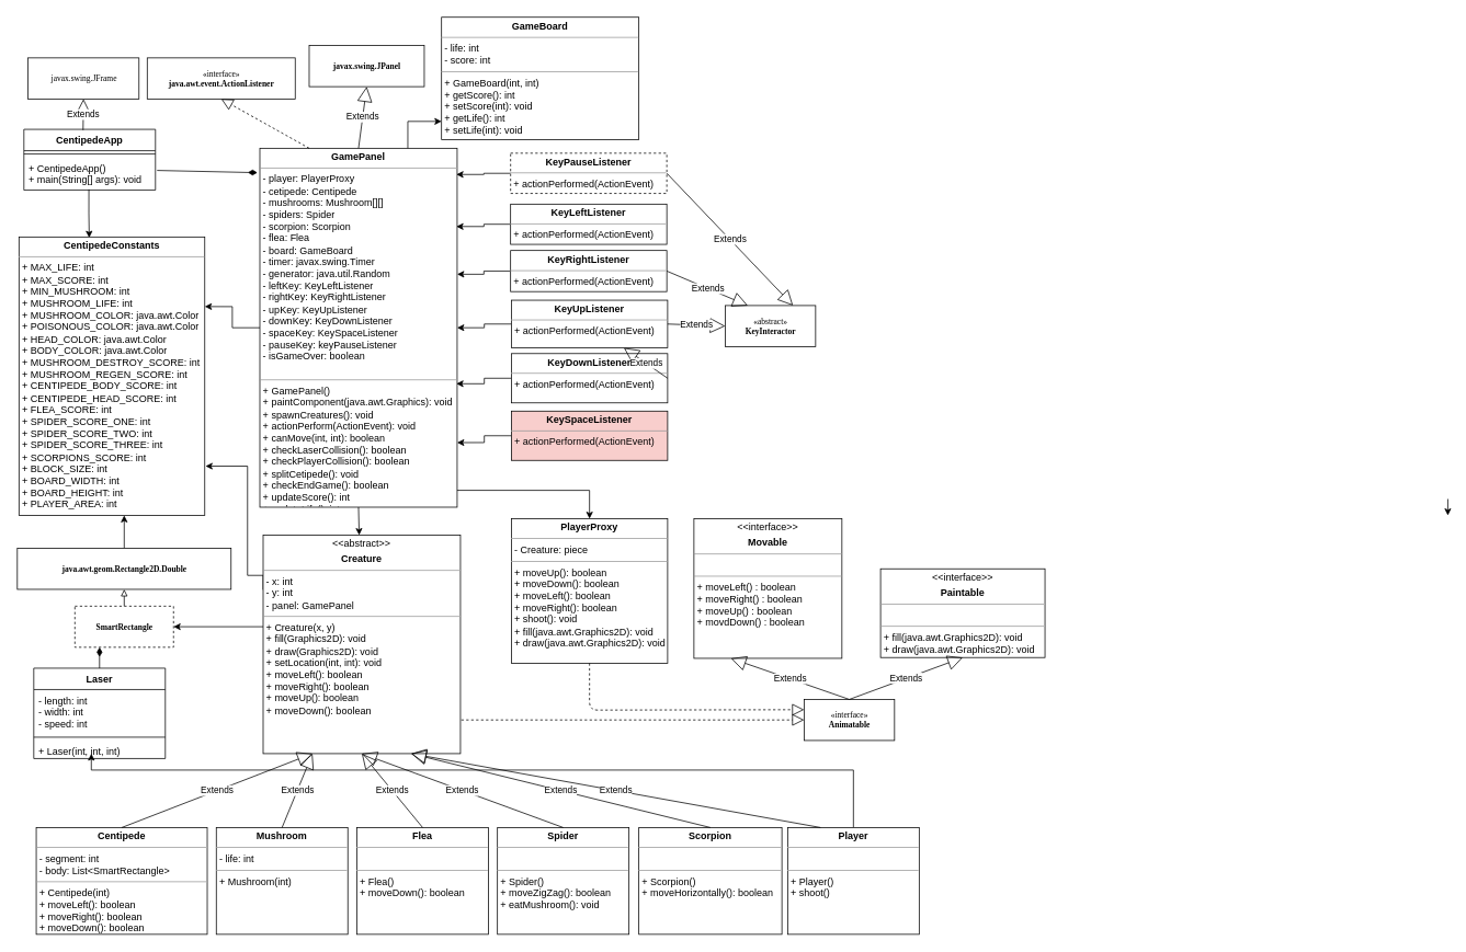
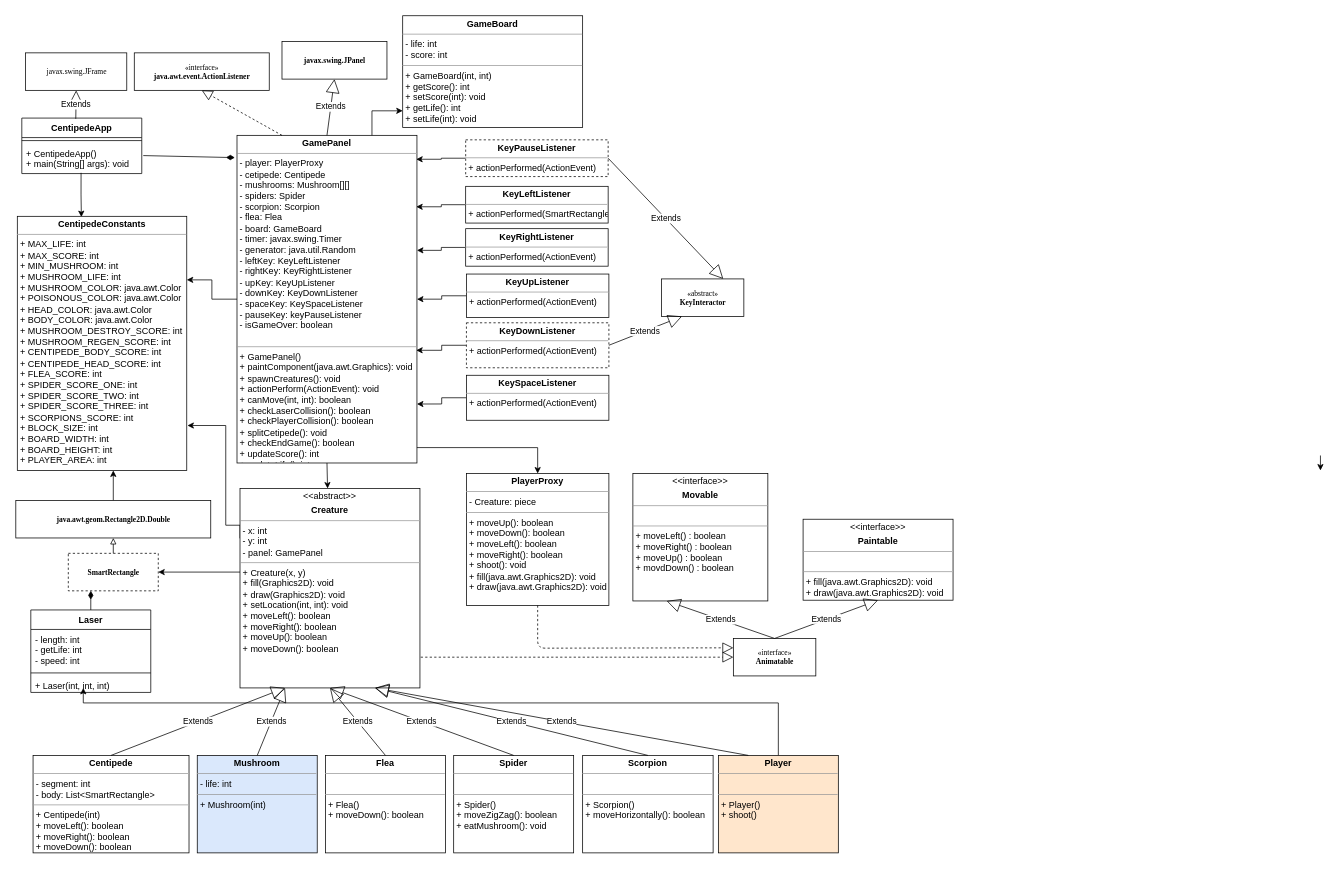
- <mxCell id="15" value="&lt;p style=&quot;margin: 0px ; margin-top: 4px ; text-align: center&quot;&gt;&lt;b&gt;KeyLeftListener&lt;/b&gt;&lt;/p&gt;&lt;hr size=&quot;1&quot;&gt;&lt;p style=&quot;margin: 0px ; margin-left: 4px&quot;&gt;+ actionPerformed(ActionEvent)&lt;br&gt;&lt;/p&gt;" style="verticalAlign=top;align=left;overflow=fill;fontSize=12;fontFamily=Helvetica;html=1;rounded=0;shadow=0;comic=0;labelBackgroundColor=none;strokeColor=#000000;strokeWidth=1;fillColor=#ffffff;" parent="1" vertex="1"><mxGeometry x="620" y="248" width="190" height="49" as="geometry" /></mxCell>
+ <mxCell id="15" value="&lt;p style=&quot;margin: 0px ; margin-top: 4px ; text-align: center&quot;&gt;&lt;b&gt;KeyLeftListener&lt;/b&gt;&lt;/p&gt;&lt;hr size=&quot;1&quot;&gt;&lt;p style=&quot;margin: 0px ; margin-left: 4px&quot;&gt;+ actionPerformed(SmartRectangle)&lt;br&gt;&lt;/p&gt;" style="verticalAlign=top;align=left;overflow=fill;fontSize=12;fontFamily=Helvetica;html=1;rounded=0;shadow=0;comic=0;labelBackgroundColor=none;strokeColor=#000000;strokeWidth=1;fillColor=#ffffff;" parent="1" vertex="1"><mxGeometry x="620" y="248" width="190" height="49" as="geometry" /></mxCell>
- <mxCell id="66" value="Extends" style="endArrow=block;endSize=16;endFill=0;html=1;exitX=1;exitY=0.5;exitDx=0;exitDy=0;entryX=0.25;entryY=0;entryDx=0;entryDy=0;" edge="1" parent="1" source="17" target="13"><mxGeometry width="160" relative="1" as="geometry"><mxPoint x="811" y="318.5" as="sourcePoint" /><mxPoint x="850" y="347" as="targetPoint" /></mxGeometry></mxCell>
- <mxCell id="67" value="Extends" style="endArrow=block;endSize=16;endFill=0;html=1;exitX=1;exitY=0.5;exitDx=0;exitDy=0;entryX=0;entryY=0.5;entryDx=0;entryDy=0;" edge="1" parent="1" source="19" target="13"><mxGeometry width="160" relative="1" as="geometry"><mxPoint x="880" y="477" as="sourcePoint" /><mxPoint x="1040" y="477" as="targetPoint" /></mxGeometry></mxCell>
- <mxCell id="68" value="Extends" style="endArrow=block;endSize=16;endFill=0;html=1;exitX=1;exitY=0.5;exitDx=0;exitDy=0;" edge="1" parent="1" source="21" target="19"><mxGeometry width="160" relative="1" as="geometry"><mxPoint x="870" y="477" as="sourcePoint" /><mxPoint x="1030" y="477" as="targetPoint" /></mxGeometry></mxCell>
+ <mxCell id="68" value="Extends" style="endArrow=block;endSize=16;endFill=0;html=1;exitX=1;exitY=0.5;exitDx=0;exitDy=0;entryX=0.25;entryY=1;entryDx=0;entryDy=0;" edge="1" parent="1" source="21" target="13"><mxGeometry width="160" relative="1" as="geometry"><mxPoint x="870" y="477" as="sourcePoint" /><mxPoint x="1030" y="477" as="targetPoint" /></mxGeometry></mxCell>
- <mxCell id="21" value="&lt;p style=&quot;margin: 0px ; margin-top: 4px ; text-align: center&quot;&gt;&lt;b&gt;KeyDownListener&lt;/b&gt;&lt;/p&gt;&lt;hr size=&quot;1&quot;&gt;&lt;p style=&quot;margin: 0px ; margin-left: 4px&quot;&gt;+ actionPerformed(ActionEvent)&lt;br&gt;&lt;/p&gt;" style="verticalAlign=top;align=left;overflow=fill;fontSize=12;fontFamily=Helvetica;html=1;rounded=0;shadow=0;comic=0;labelBackgroundColor=none;strokeColor=#000000;strokeWidth=1;fillColor=#ffffff;" parent="1" vertex="1"><mxGeometry x="621" y="430" width="190" height="60" as="geometry" /></mxCell>
+ <mxCell id="21" value="&lt;p style=&quot;margin: 0px ; margin-top: 4px ; text-align: center&quot;&gt;&lt;b&gt;KeyDownListener&lt;/b&gt;&lt;/p&gt;&lt;hr size=&quot;1&quot;&gt;&lt;p style=&quot;margin: 0px ; margin-left: 4px&quot;&gt;+ actionPerformed(ActionEvent)&lt;br&gt;&lt;/p&gt;" style="verticalAlign=top;align=left;overflow=fill;fontSize=12;fontFamily=Helvetica;html=1;rounded=0;shadow=0;comic=0;labelBackgroundColor=none;strokeColor=#000000;strokeWidth=1;fillColor=#ffffff;dashed=1;" parent="1" vertex="1"><mxGeometry x="621" y="430" width="190" height="60" as="geometry" /></mxCell>
- <mxCell id="23" value="&lt;p style=&quot;margin: 0px ; margin-top: 4px ; text-align: center&quot;&gt;&lt;b&gt;KeySpaceListener&lt;/b&gt;&lt;/p&gt;&lt;hr size=&quot;1&quot;&gt;&lt;p style=&quot;margin: 0px ; margin-left: 4px&quot;&gt;+ actionPerformed(ActionEvent)&lt;br&gt;&lt;/p&gt;" style="verticalAlign=top;align=left;overflow=fill;fontSize=12;fontFamily=Helvetica;html=1;rounded=0;shadow=0;comic=0;labelBackgroundColor=none;strokeColor=#000000;strokeWidth=1;fillColor=#f8cecc;" vertex="1" parent="1"><mxGeometry x="621" y="500" width="190" height="60" as="geometry" /></mxCell>
+ <mxCell id="23" value="&lt;p style=&quot;margin: 0px ; margin-top: 4px ; text-align: center&quot;&gt;&lt;b&gt;KeySpaceListener&lt;/b&gt;&lt;/p&gt;&lt;hr size=&quot;1&quot;&gt;&lt;p style=&quot;margin: 0px ; margin-left: 4px&quot;&gt;+ actionPerformed(ActionEvent)&lt;br&gt;&lt;/p&gt;" style="verticalAlign=top;align=left;overflow=fill;fontSize=12;fontFamily=Helvetica;html=1;rounded=0;shadow=0;comic=0;labelBackgroundColor=none;strokeColor=#000000;strokeWidth=1;fillColor=#ffffff;" vertex="1" parent="1"><mxGeometry x="621" y="500" width="190" height="60" as="geometry" /></mxCell>
- <mxCell id="46" value="- length: int&#10;- width: int&#10;- speed: int&#10;" style="text;strokeColor=none;fillColor=none;align=left;verticalAlign=top;spacingLeft=4;spacingRight=4;overflow=hidden;rotatable=0;points=[[0,0.5],[1,0.5]];portConstraint=eastwest;" vertex="1" parent="45"><mxGeometry y="26" width="160" height="54" as="geometry" /></mxCell>
+ <mxCell id="46" value="- length: int&#10;- getLife: int&#10;- speed: int&#10;" style="text;strokeColor=none;fillColor=none;align=left;verticalAlign=top;spacingLeft=4;spacingRight=4;overflow=hidden;rotatable=0;points=[[0,0.5],[1,0.5]];portConstraint=eastwest;" vertex="1" parent="45"><mxGeometry y="26" width="160" height="54" as="geometry" /></mxCell>
- <mxCell id="37" value="&lt;p style=&quot;margin: 0px ; margin-top: 4px ; text-align: center&quot;&gt;&lt;b&gt;Mushroom&lt;/b&gt;&lt;/p&gt;&lt;hr size=&quot;1&quot;&gt;&lt;p style=&quot;margin: 0px ; margin-left: 4px&quot;&gt;&lt;span&gt;- life: int&lt;/span&gt;&lt;br&gt;&lt;/p&gt;&lt;hr size=&quot;1&quot;&gt;&lt;p style=&quot;margin: 0px ; margin-left: 4px&quot;&gt;+ Mushroom(&lt;span&gt;int)&lt;/span&gt;&lt;/p&gt;&lt;p style=&quot;margin: 0px ; margin-left: 4px&quot;&gt;&lt;br&gt;&lt;/p&gt;" style="verticalAlign=top;align=left;overflow=fill;fontSize=12;fontFamily=Helvetica;html=1;rounded=0;shadow=0;comic=0;labelBackgroundColor=none;strokeColor=#000000;strokeWidth=1;fillColor=#ffffff;" parent="1" vertex="1"><mxGeometry x="262" y="1007" width="160" height="130" as="geometry" /></mxCell>
+ <mxCell id="37" value="&lt;p style=&quot;margin: 0px ; margin-top: 4px ; text-align: center&quot;&gt;&lt;b&gt;Mushroom&lt;/b&gt;&lt;/p&gt;&lt;hr size=&quot;1&quot;&gt;&lt;p style=&quot;margin: 0px ; margin-left: 4px&quot;&gt;&lt;span&gt;- life: int&lt;/span&gt;&lt;br&gt;&lt;/p&gt;&lt;hr size=&quot;1&quot;&gt;&lt;p style=&quot;margin: 0px ; margin-left: 4px&quot;&gt;+ Mushroom(&lt;span&gt;int)&lt;/span&gt;&lt;/p&gt;&lt;p style=&quot;margin: 0px ; margin-left: 4px&quot;&gt;&lt;br&gt;&lt;/p&gt;" style="verticalAlign=top;align=left;overflow=fill;fontSize=12;fontFamily=Helvetica;html=1;rounded=0;shadow=0;comic=0;labelBackgroundColor=none;strokeColor=#000000;strokeWidth=1;fillColor=#dae8fc;" parent="1" vertex="1"><mxGeometry x="262" y="1007" width="160" height="130" as="geometry" /></mxCell>
- <mxCell id="42" value="&lt;p style=&quot;margin: 0px ; margin-top: 4px ; text-align: center&quot;&gt;&lt;b&gt;Player&lt;/b&gt;&lt;/p&gt;&lt;hr size=&quot;1&quot;&gt;&lt;p style=&quot;margin: 0px ; margin-left: 4px&quot;&gt;&lt;br&gt;&lt;/p&gt;&lt;hr size=&quot;1&quot;&gt;&lt;p style=&quot;margin: 0px ; margin-left: 4px&quot;&gt;+ Player()&lt;/p&gt;&lt;p style=&quot;margin: 0px ; margin-left: 4px&quot;&gt;+ shoot()&lt;/p&gt;&lt;p style=&quot;margin: 0px ; margin-left: 4px&quot;&gt;&lt;br&gt;&lt;/p&gt;&lt;p style=&quot;margin: 0px ; margin-left: 4px&quot;&gt;&lt;br&gt;&lt;/p&gt;" style="verticalAlign=top;align=left;overflow=fill;fontSize=12;fontFamily=Helvetica;html=1;rounded=0;shadow=0;comic=0;labelBackgroundColor=none;strokeColor=#000000;strokeWidth=1;fillColor=#ffffff;" parent="1" vertex="1"><mxGeometry x="957" y="1007" width="160" height="130" as="geometry" /></mxCell>
+ <mxCell id="42" value="&lt;p style=&quot;margin: 0px ; margin-top: 4px ; text-align: center&quot;&gt;&lt;b&gt;Player&lt;/b&gt;&lt;/p&gt;&lt;hr size=&quot;1&quot;&gt;&lt;p style=&quot;margin: 0px ; margin-left: 4px&quot;&gt;&lt;br&gt;&lt;/p&gt;&lt;hr size=&quot;1&quot;&gt;&lt;p style=&quot;margin: 0px ; margin-left: 4px&quot;&gt;+ Player()&lt;/p&gt;&lt;p style=&quot;margin: 0px ; margin-left: 4px&quot;&gt;+ shoot()&lt;/p&gt;&lt;p style=&quot;margin: 0px ; margin-left: 4px&quot;&gt;&lt;br&gt;&lt;/p&gt;&lt;p style=&quot;margin: 0px ; margin-left: 4px&quot;&gt;&lt;br&gt;&lt;/p&gt;" style="verticalAlign=top;align=left;overflow=fill;fontSize=12;fontFamily=Helvetica;html=1;rounded=0;shadow=0;comic=0;labelBackgroundColor=none;strokeColor=#000000;strokeWidth=1;fillColor=#ffe6cc;" parent="1" vertex="1"><mxGeometry x="957" y="1007" width="160" height="130" as="geometry" /></mxCell>
